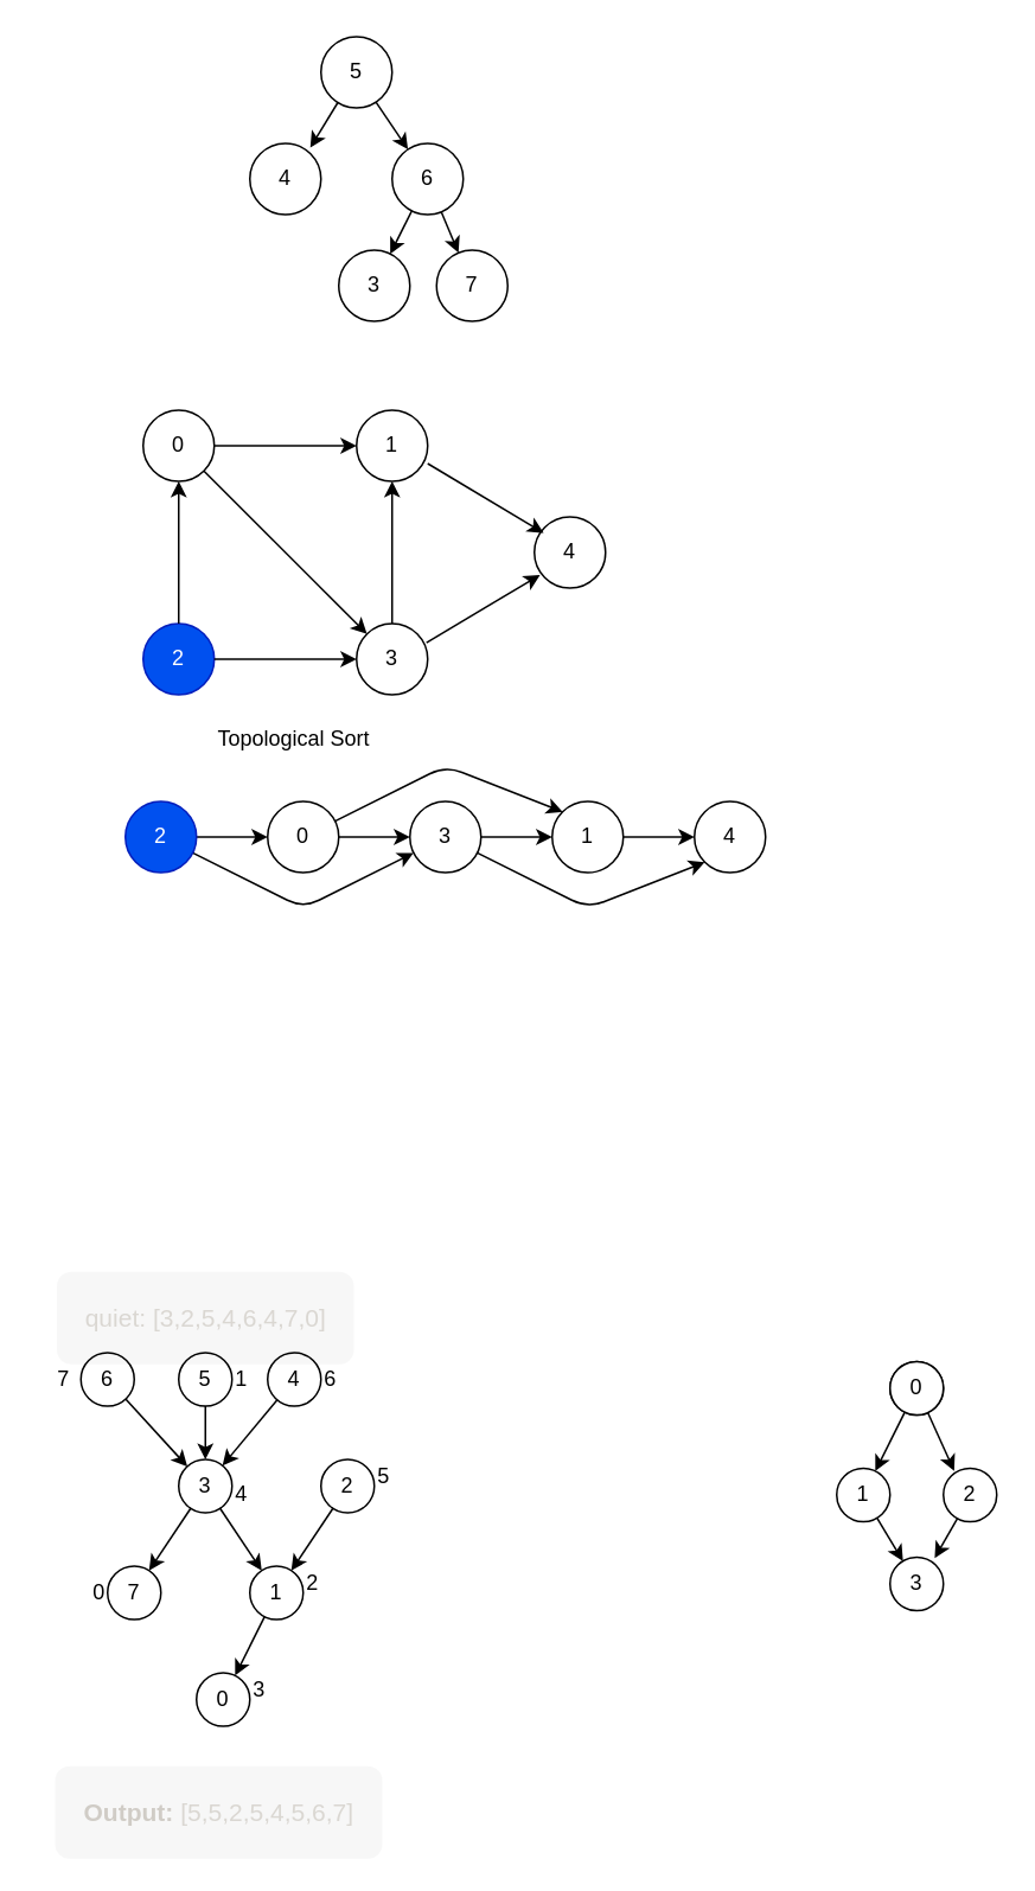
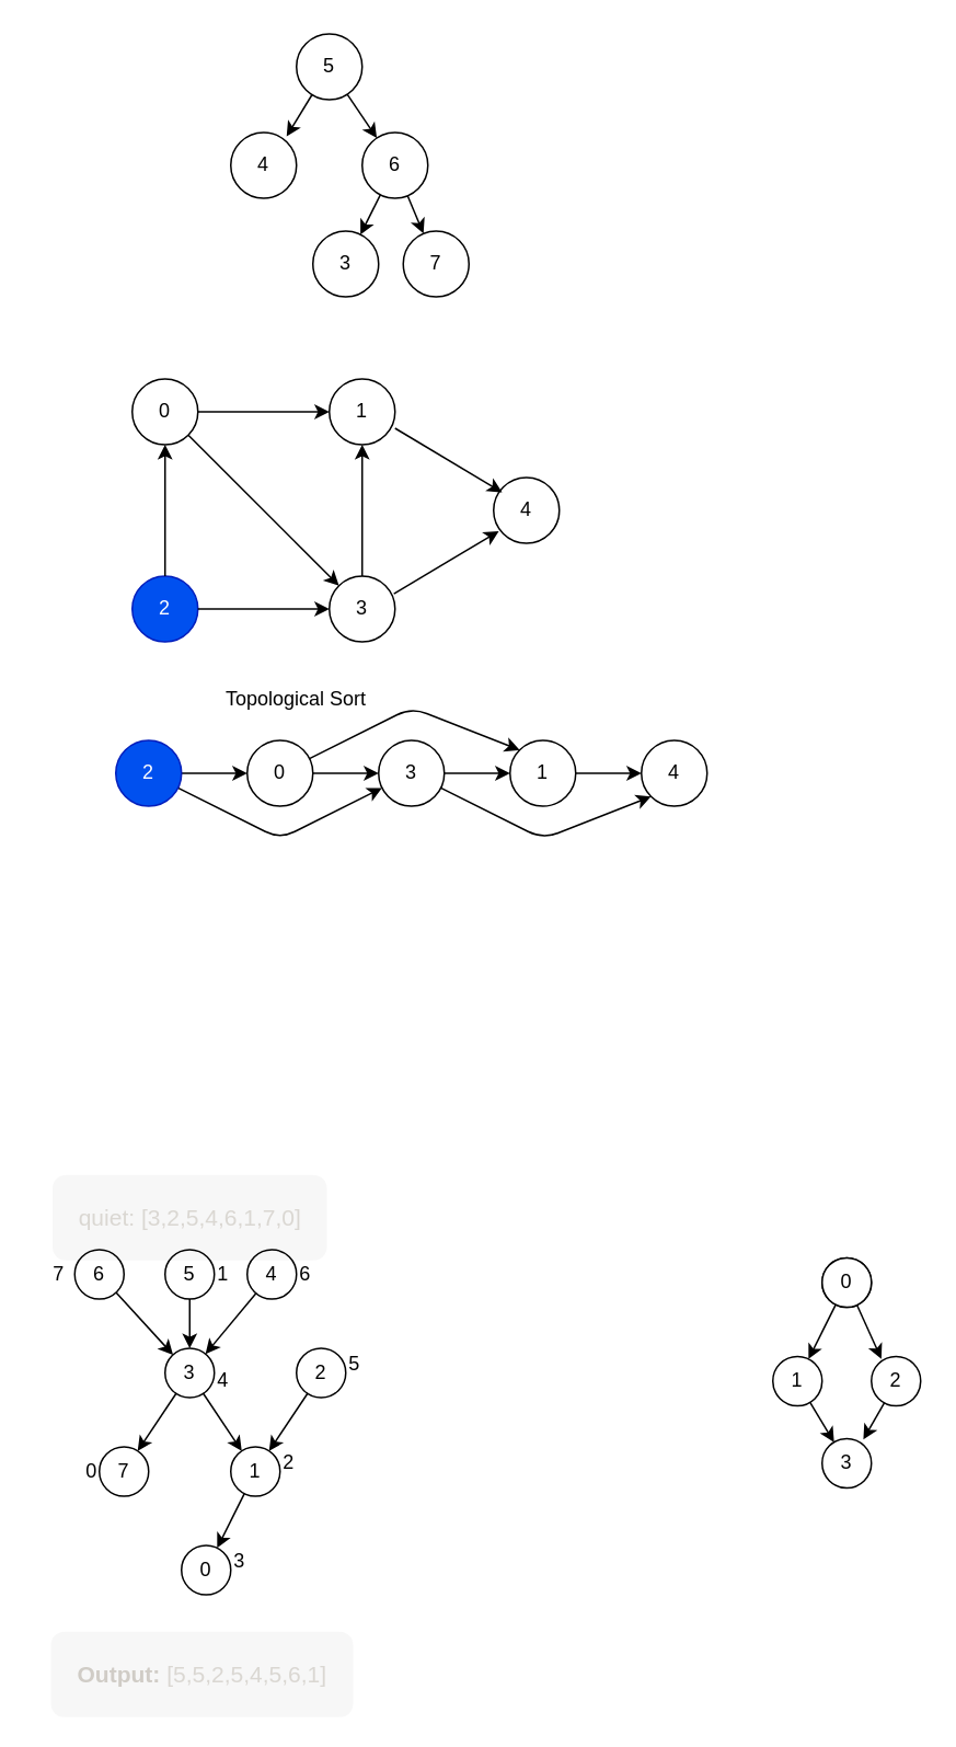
- <mxCell id="26" value="Topological Sort" style="text;html=1;strokeColor=none;fillColor=none;align=center;verticalAlign=middle;whiteSpace=wrap;rounded=0;" parent="1" vertex="1"><mxGeometry x="120" y="400" width="90" height="30" as="geometry" /></mxCell>
+ <mxCell id="26" value="Topological Sort" style="text;html=1;strokeColor=none;fillColor=none;align=center;verticalAlign=middle;whiteSpace=wrap;rounded=0;" parent="1" vertex="1"><mxGeometry x="135" y="410" width="90" height="30" as="geometry" /></mxCell>
- <mxCell id="60" value="&lt;pre style=&quot;border-width: 0px; border-style: solid; border-color: var(--darkreader-border--chakra-colors-chakra-border-color); border-image: initial; box-sizing: border-box; --tw-border-spacing-x: 0; --tw-border-spacing-y: 0; --tw-translate-x: 0; --tw-translate-y: 0; --tw-rotate: 0; --tw-skew-x: 0; --tw-skew-y: 0; --tw-scale-x: 1; --tw-scale-y: 1; --tw-pan-x: ; --tw-pan-y: ; --tw-pinch-zoom: ; --tw-scroll-snap-strictness: proximity; --tw-ordinal: ; --tw-slashed-zero: ; --tw-numeric-figure: ; --tw-numeric-spacing: ; --tw-numeric-fraction: ; --tw-ring-inset: ; --tw-ring-offset-width: 0px; --tw-ring-offset-color: #fff; --tw-ring-color: #3b82f680; --tw-ring-offset-shadow:0 0 #0000; --tw-ring-shadow:0 0 #0000; --tw-shadow:0 0 #0000; --tw-shadow-colored:0 0 #0000; --tw-blur: ; --tw-brightness: ; --tw-contrast: ; --tw-grayscale: ; --tw-hue-rotate: ; --tw-invert: ; --tw-saturate: ; --tw-sepia: ; --tw-drop-shadow: ; --tw-backdrop-blur: ; --tw-backdrop-brightness: ; --tw-backdrop-contrast: ; --tw-backdrop-grayscale: ; --tw-backdrop-hue-rotate: ; --tw-backdrop-invert: ; --tw-backdrop-opacity: ; --tw-backdrop-saturate: ; --tw-backdrop-sepia: ; --darkreader-bg--tw-ring-offset-shadow: 0 0 #0000; --darkreader-bg--tw-ring-shadow: 0 0 #0000; --darkreader-bg--tw-shadow: 0 0 #0000; --darkreader-bg--tw-shadow-colored: 0 0 #0000; overflow-wrap: break-word; font-family: Menlo, sans-serif; margin-top: 1rem; margin-bottom: 1rem; overflow: auto; font-size: 14px; background-color: rgba(0, 8, 26, 0.03); border-radius: 0.5rem; color: rgba(208, 204, 198, 0.75); line-height: 1.25rem; padding: 1rem; text-align: start; position: relative;&quot;&gt;quiet: [3,2,5,4,6,4,7,0]&lt;/pre&gt;" style="text;html=1;align=center;verticalAlign=middle;resizable=0;points=[];autosize=1;strokeColor=none;fillColor=none;" vertex="1" parent="1"><mxGeometry x="20" y="690" width="190" height="100" as="geometry" /></mxCell>
+ <mxCell id="60" value="&lt;pre style=&quot;border-width: 0px; border-style: solid; border-color: var(--darkreader-border--chakra-colors-chakra-border-color); border-image: initial; box-sizing: border-box; --tw-border-spacing-x: 0; --tw-border-spacing-y: 0; --tw-translate-x: 0; --tw-translate-y: 0; --tw-rotate: 0; --tw-skew-x: 0; --tw-skew-y: 0; --tw-scale-x: 1; --tw-scale-y: 1; --tw-pan-x: ; --tw-pan-y: ; --tw-pinch-zoom: ; --tw-scroll-snap-strictness: proximity; --tw-ordinal: ; --tw-slashed-zero: ; --tw-numeric-figure: ; --tw-numeric-spacing: ; --tw-numeric-fraction: ; --tw-ring-inset: ; --tw-ring-offset-width: 0px; --tw-ring-offset-color: #fff; --tw-ring-color: #3b82f680; --tw-ring-offset-shadow:0 0 #0000; --tw-ring-shadow:0 0 #0000; --tw-shadow:0 0 #0000; --tw-shadow-colored:0 0 #0000; --tw-blur: ; --tw-brightness: ; --tw-contrast: ; --tw-grayscale: ; --tw-hue-rotate: ; --tw-invert: ; --tw-saturate: ; --tw-sepia: ; --tw-drop-shadow: ; --tw-backdrop-blur: ; --tw-backdrop-brightness: ; --tw-backdrop-contrast: ; --tw-backdrop-grayscale: ; --tw-backdrop-hue-rotate: ; --tw-backdrop-invert: ; --tw-backdrop-opacity: ; --tw-backdrop-saturate: ; --tw-backdrop-sepia: ; --darkreader-bg--tw-ring-offset-shadow: 0 0 #0000; --darkreader-bg--tw-ring-shadow: 0 0 #0000; --darkreader-bg--tw-shadow: 0 0 #0000; --darkreader-bg--tw-shadow-colored: 0 0 #0000; overflow-wrap: break-word; font-family: Menlo, sans-serif; margin-top: 1rem; margin-bottom: 1rem; overflow: auto; font-size: 14px; background-color: rgba(0, 8, 26, 0.03); border-radius: 0.5rem; color: rgba(208, 204, 198, 0.75); line-height: 1.25rem; padding: 1rem; text-align: start; position: relative;&quot;&gt;quiet: [3,2,5,4,6,1,7,0]&lt;/pre&gt;" style="text;html=1;align=center;verticalAlign=middle;resizable=0;points=[];autosize=1;strokeColor=none;fillColor=none;" vertex="1" parent="1"><mxGeometry x="20" y="690" width="190" height="100" as="geometry" /></mxCell>
- <mxCell id="61" value="&lt;pre style=&quot;border-width: 0px; border-style: solid; border-color: var(--darkreader-border--chakra-colors-chakra-border-color); border-image: initial; box-sizing: border-box; --tw-border-spacing-x: 0; --tw-border-spacing-y: 0; --tw-translate-x: 0; --tw-translate-y: 0; --tw-rotate: 0; --tw-skew-x: 0; --tw-skew-y: 0; --tw-scale-x: 1; --tw-scale-y: 1; --tw-pan-x: ; --tw-pan-y: ; --tw-pinch-zoom: ; --tw-scroll-snap-strictness: proximity; --tw-ordinal: ; --tw-slashed-zero: ; --tw-numeric-figure: ; --tw-numeric-spacing: ; --tw-numeric-fraction: ; --tw-ring-inset: ; --tw-ring-offset-width: 0px; --tw-ring-offset-color: #fff; --tw-ring-color: #3b82f680; --tw-ring-offset-shadow:0 0 #0000; --tw-ring-shadow:0 0 #0000; --tw-shadow:0 0 #0000; --tw-shadow-colored:0 0 #0000; --tw-blur: ; --tw-brightness: ; --tw-contrast: ; --tw-grayscale: ; --tw-hue-rotate: ; --tw-invert: ; --tw-saturate: ; --tw-sepia: ; --tw-drop-shadow: ; --tw-backdrop-blur: ; --tw-backdrop-brightness: ; --tw-backdrop-contrast: ; --tw-backdrop-grayscale: ; --tw-backdrop-hue-rotate: ; --tw-backdrop-invert: ; --tw-backdrop-opacity: ; --tw-backdrop-saturate: ; --tw-backdrop-sepia: ; --darkreader-bg--tw-ring-offset-shadow: 0 0 #0000; --darkreader-bg--tw-ring-shadow: 0 0 #0000; --darkreader-bg--tw-shadow: 0 0 #0000; --darkreader-bg--tw-shadow-colored: 0 0 #0000; overflow-wrap: break-word; font-family: Menlo, sans-serif; margin: 1rem 0px; overflow: auto; font-size: 14px; background-color: rgba(0, 8, 26, 0.03); border-radius: 0.5rem; color: rgba(208, 204, 198, 0.75); line-height: 1.25rem; padding: 1rem; font-style: normal; font-variant-ligatures: normal; font-variant-caps: normal; font-weight: 400; letter-spacing: normal; orphans: 2; text-align: start; text-indent: 0px; text-transform: none; widows: 2; word-spacing: 0px; -webkit-text-stroke-width: 0px; text-decoration-thickness: initial; text-decoration-style: initial; text-decoration-color: initial; position: relative;&quot;&gt;&lt;strong style=&quot;border-width: 0px; border-style: solid; border-color: var(--darkreader-border--chakra-colors-chakra-border-color); border-image: initial; box-sizing: border-box; --tw-border-spacing-x: 0; --tw-border-spacing-y: 0; --tw-translate-x: 0; --tw-translate-y: 0; --tw-rotate: 0; --tw-skew-x: 0; --tw-skew-y: 0; --tw-scale-x: 1; --tw-scale-y: 1; --tw-pan-x: ; --tw-pan-y: ; --tw-pinch-zoom: ; --tw-scroll-snap-strictness: proximity; --tw-ordinal: ; --tw-slashed-zero: ; --tw-numeric-figure: ; --tw-numeric-spacing: ; --tw-numeric-fraction: ; --tw-ring-inset: ; --tw-ring-offset-width: 0px; --tw-ring-offset-color: #fff; --tw-ring-color: #3b82f680; --tw-ring-offset-shadow:0 0 #0000; --tw-ring-shadow:0 0 #0000; --tw-shadow:0 0 #0000; --tw-shadow-colored:0 0 #0000; --tw-blur: ; --tw-brightness: ; --tw-contrast: ; --tw-grayscale: ; --tw-hue-rotate: ; --tw-invert: ; --tw-saturate: ; --tw-sepia: ; --tw-drop-shadow: ; --tw-backdrop-blur: ; --tw-backdrop-brightness: ; --tw-backdrop-contrast: ; --tw-backdrop-grayscale: ; --tw-backdrop-hue-rotate: ; --tw-backdrop-invert: ; --tw-backdrop-opacity: ; --tw-backdrop-saturate: ; --tw-backdrop-sepia: ; --darkreader-bg--tw-ring-offset-shadow: 0 0 #0000; --darkreader-bg--tw-ring-shadow: 0 0 #0000; --darkreader-bg--tw-shadow: 0 0 #0000; --darkreader-bg--tw-shadow-colored: 0 0 #0000; overflow-wrap: break-word; font-weight: bold; --tw-text-opacity:1; color: rgb(208, 204, 198); --darkreader-text--tw-text-opacity: 1;&quot;&gt;Output:&lt;/strong&gt; [5,5,2,5,4,5,6,7]&lt;/pre&gt;" style="text;whiteSpace=wrap;html=1;" vertex="1" parent="1"><mxGeometry x="28.75" y="970" width="192.5" height="60" as="geometry" /></mxCell>
+ <mxCell id="61" value="&lt;pre style=&quot;border-width: 0px; border-style: solid; border-color: var(--darkreader-border--chakra-colors-chakra-border-color); border-image: initial; box-sizing: border-box; --tw-border-spacing-x: 0; --tw-border-spacing-y: 0; --tw-translate-x: 0; --tw-translate-y: 0; --tw-rotate: 0; --tw-skew-x: 0; --tw-skew-y: 0; --tw-scale-x: 1; --tw-scale-y: 1; --tw-pan-x: ; --tw-pan-y: ; --tw-pinch-zoom: ; --tw-scroll-snap-strictness: proximity; --tw-ordinal: ; --tw-slashed-zero: ; --tw-numeric-figure: ; --tw-numeric-spacing: ; --tw-numeric-fraction: ; --tw-ring-inset: ; --tw-ring-offset-width: 0px; --tw-ring-offset-color: #fff; --tw-ring-color: #3b82f680; --tw-ring-offset-shadow:0 0 #0000; --tw-ring-shadow:0 0 #0000; --tw-shadow:0 0 #0000; --tw-shadow-colored:0 0 #0000; --tw-blur: ; --tw-brightness: ; --tw-contrast: ; --tw-grayscale: ; --tw-hue-rotate: ; --tw-invert: ; --tw-saturate: ; --tw-sepia: ; --tw-drop-shadow: ; --tw-backdrop-blur: ; --tw-backdrop-brightness: ; --tw-backdrop-contrast: ; --tw-backdrop-grayscale: ; --tw-backdrop-hue-rotate: ; --tw-backdrop-invert: ; --tw-backdrop-opacity: ; --tw-backdrop-saturate: ; --tw-backdrop-sepia: ; --darkreader-bg--tw-ring-offset-shadow: 0 0 #0000; --darkreader-bg--tw-ring-shadow: 0 0 #0000; --darkreader-bg--tw-shadow: 0 0 #0000; --darkreader-bg--tw-shadow-colored: 0 0 #0000; overflow-wrap: break-word; font-family: Menlo, sans-serif; margin: 1rem 0px; overflow: auto; font-size: 14px; background-color: rgba(0, 8, 26, 0.03); border-radius: 0.5rem; color: rgba(208, 204, 198, 0.75); line-height: 1.25rem; padding: 1rem; font-style: normal; font-variant-ligatures: normal; font-variant-caps: normal; font-weight: 400; letter-spacing: normal; orphans: 2; text-align: start; text-indent: 0px; text-transform: none; widows: 2; word-spacing: 0px; -webkit-text-stroke-width: 0px; text-decoration-thickness: initial; text-decoration-style: initial; text-decoration-color: initial; position: relative;&quot;&gt;&lt;strong style=&quot;border-width: 0px; border-style: solid; border-color: var(--darkreader-border--chakra-colors-chakra-border-color); border-image: initial; box-sizing: border-box; --tw-border-spacing-x: 0; --tw-border-spacing-y: 0; --tw-translate-x: 0; --tw-translate-y: 0; --tw-rotate: 0; --tw-skew-x: 0; --tw-skew-y: 0; --tw-scale-x: 1; --tw-scale-y: 1; --tw-pan-x: ; --tw-pan-y: ; --tw-pinch-zoom: ; --tw-scroll-snap-strictness: proximity; --tw-ordinal: ; --tw-slashed-zero: ; --tw-numeric-figure: ; --tw-numeric-spacing: ; --tw-numeric-fraction: ; --tw-ring-inset: ; --tw-ring-offset-width: 0px; --tw-ring-offset-color: #fff; --tw-ring-color: #3b82f680; --tw-ring-offset-shadow:0 0 #0000; --tw-ring-shadow:0 0 #0000; --tw-shadow:0 0 #0000; --tw-shadow-colored:0 0 #0000; --tw-blur: ; --tw-brightness: ; --tw-contrast: ; --tw-grayscale: ; --tw-hue-rotate: ; --tw-invert: ; --tw-saturate: ; --tw-sepia: ; --tw-drop-shadow: ; --tw-backdrop-blur: ; --tw-backdrop-brightness: ; --tw-backdrop-contrast: ; --tw-backdrop-grayscale: ; --tw-backdrop-hue-rotate: ; --tw-backdrop-invert: ; --tw-backdrop-opacity: ; --tw-backdrop-saturate: ; --tw-backdrop-sepia: ; --darkreader-bg--tw-ring-offset-shadow: 0 0 #0000; --darkreader-bg--tw-ring-shadow: 0 0 #0000; --darkreader-bg--tw-shadow: 0 0 #0000; --darkreader-bg--tw-shadow-colored: 0 0 #0000; overflow-wrap: break-word; font-weight: bold; --tw-text-opacity:1; color: rgb(208, 204, 198); --darkreader-text--tw-text-opacity: 1;&quot;&gt;Output:&lt;/strong&gt; [5,5,2,5,4,5,6,1]&lt;/pre&gt;" style="text;whiteSpace=wrap;html=1;" vertex="1" parent="1"><mxGeometry x="28.75" y="970" width="192.5" height="60" as="geometry" /></mxCell>
